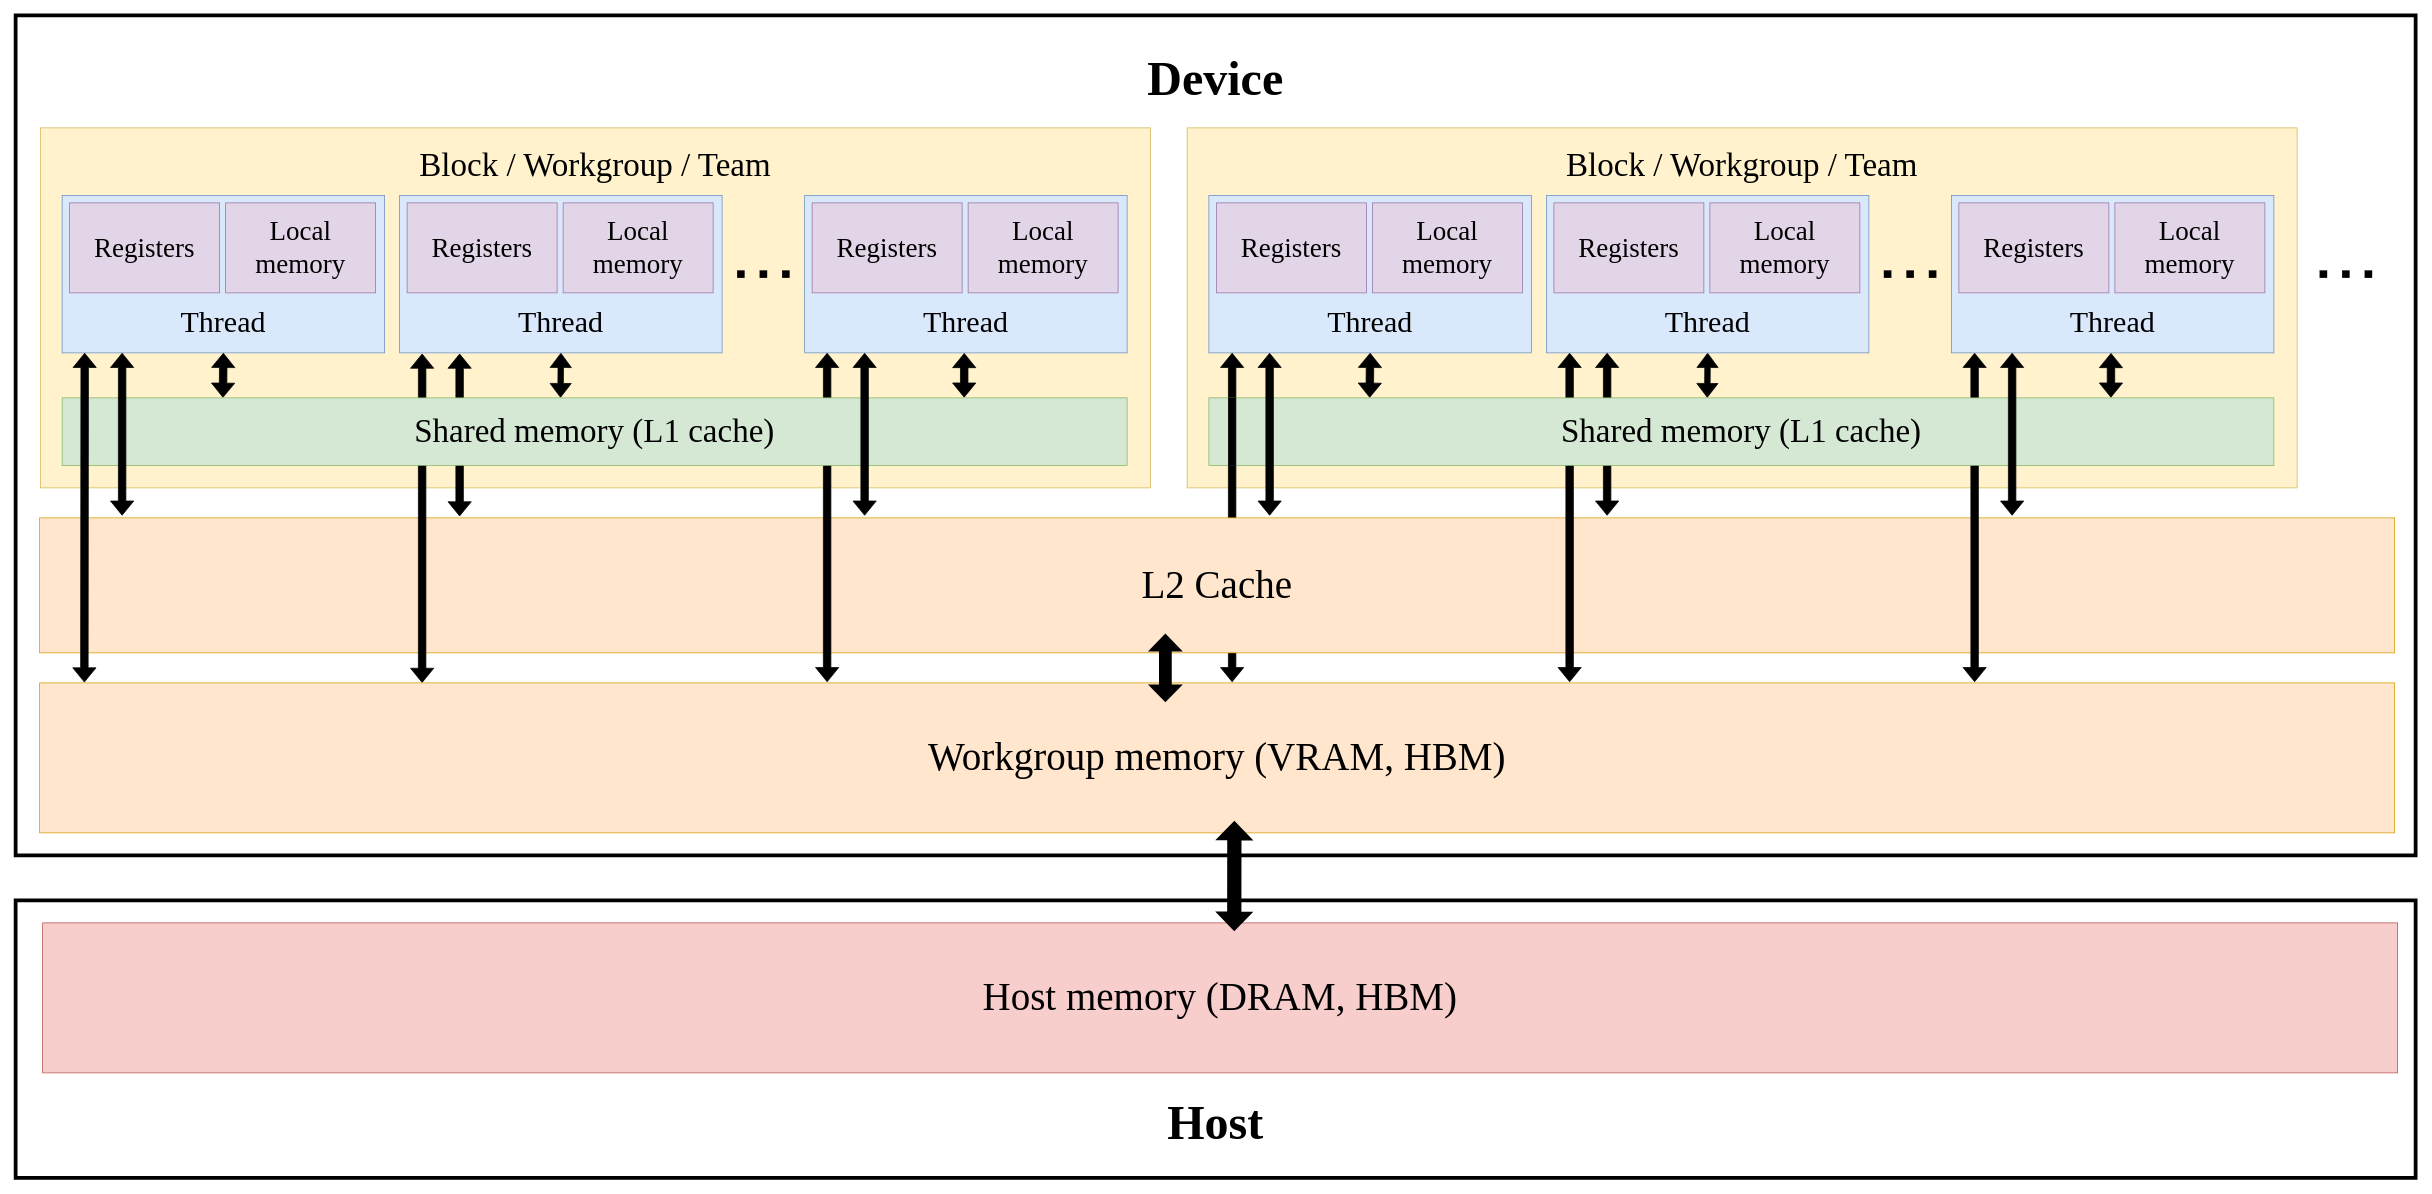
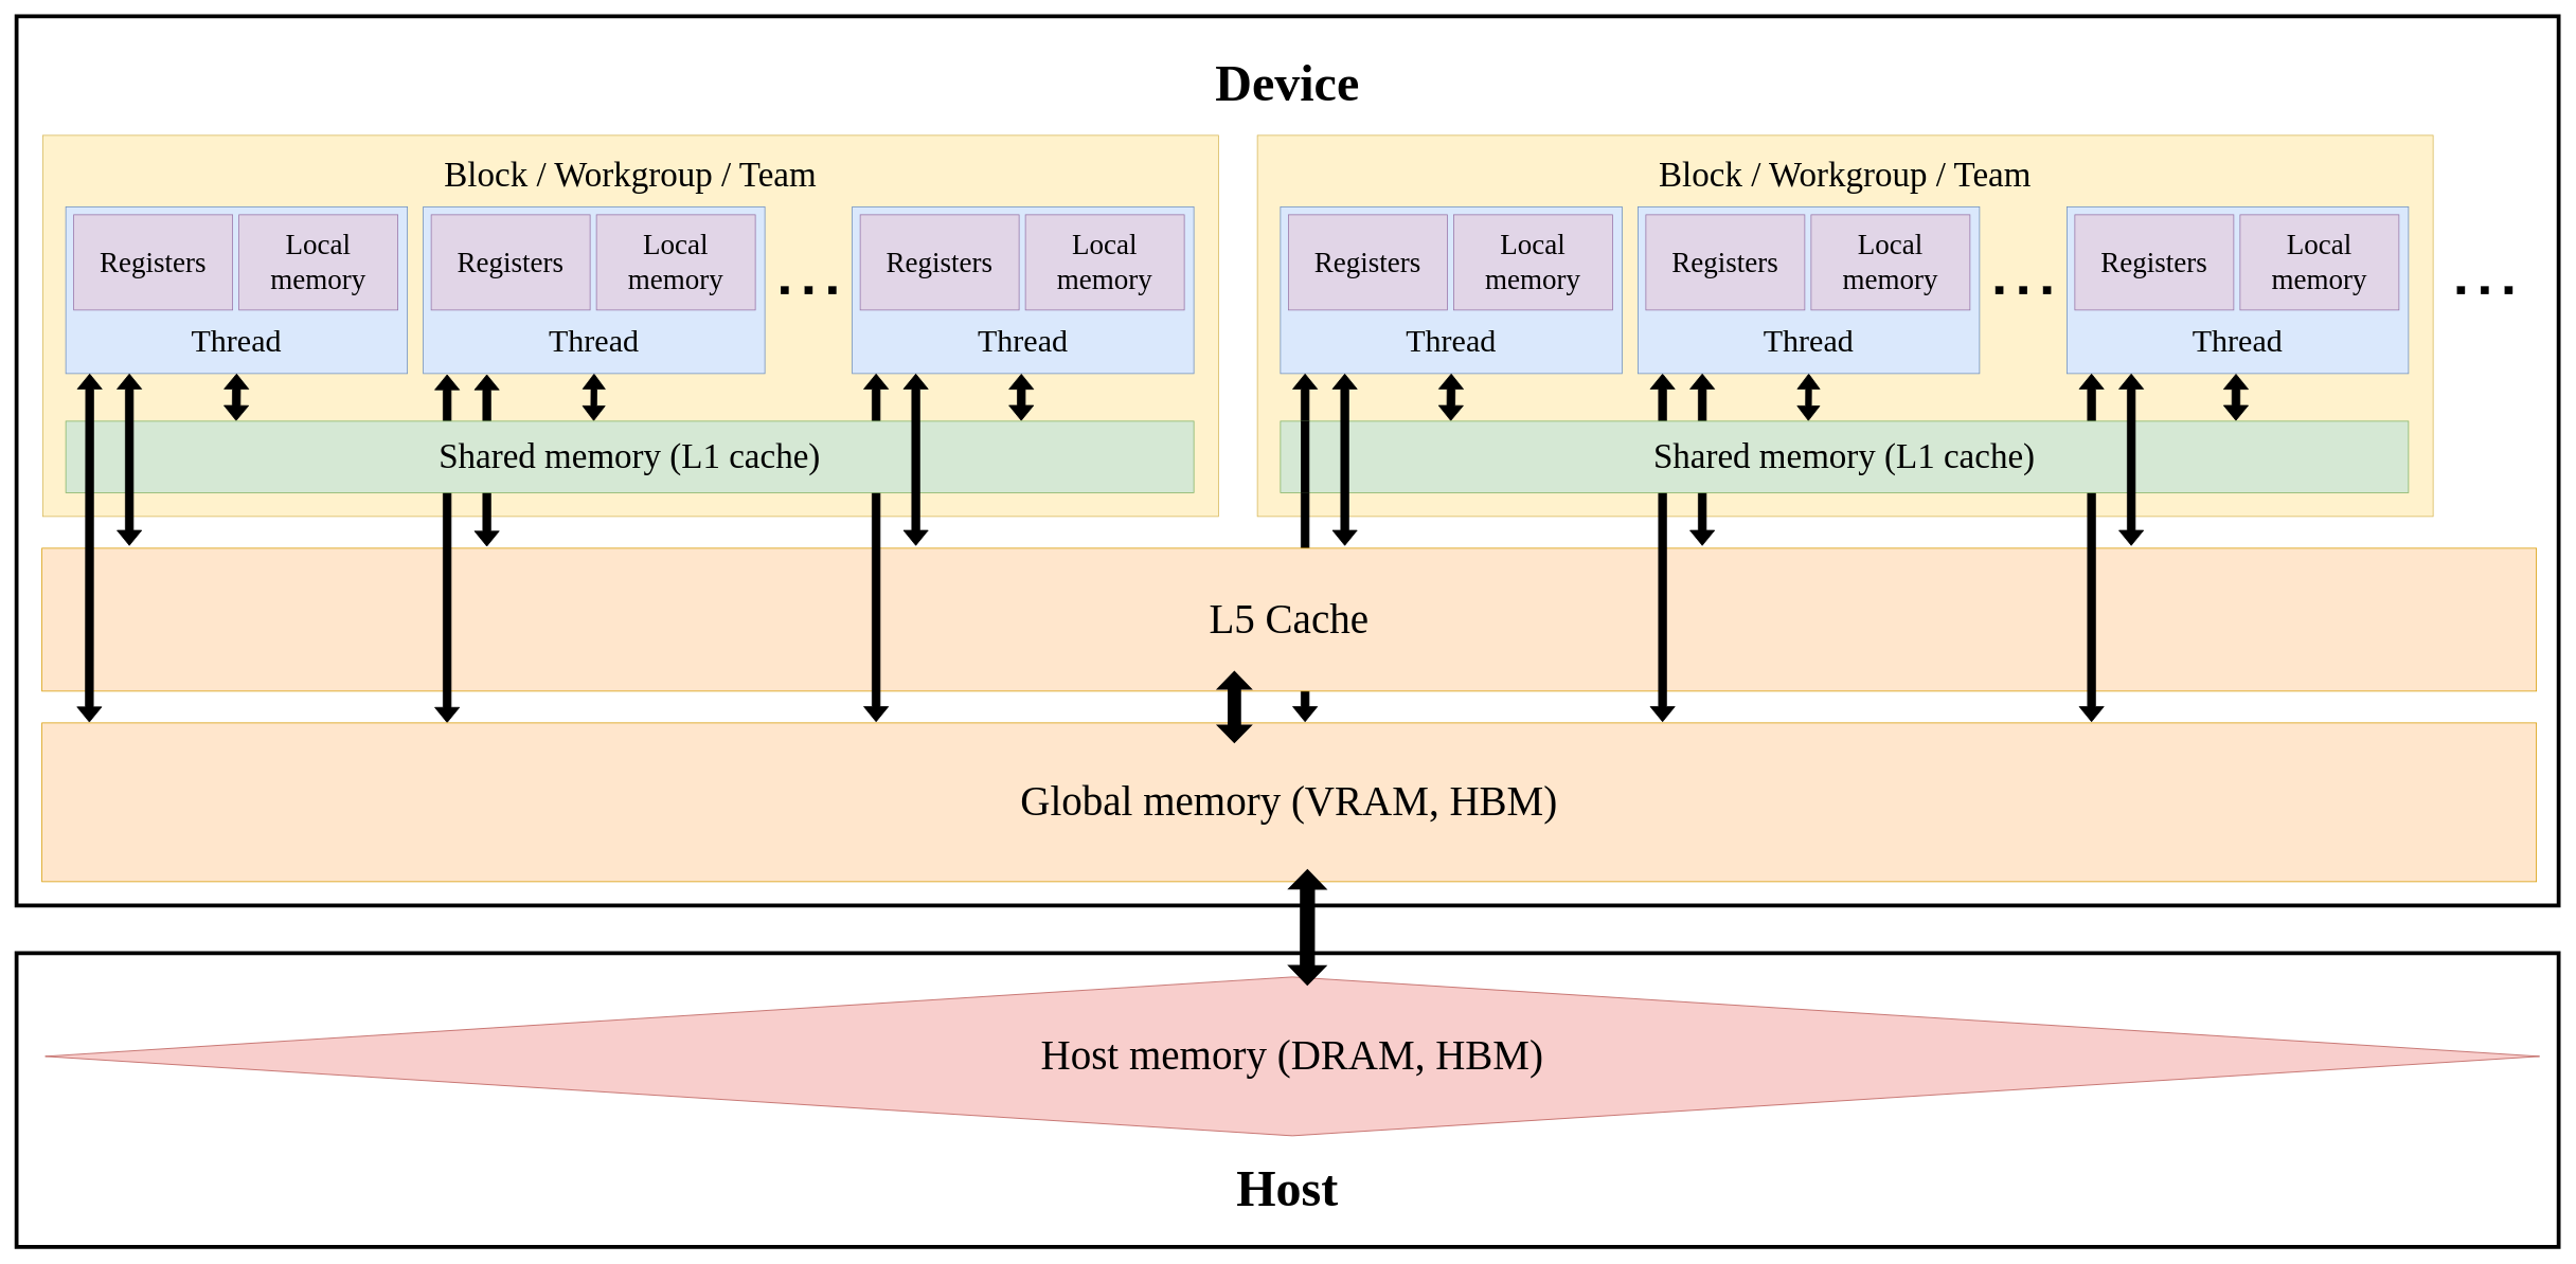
- <mxCell id="23" value="&lt;font style=&quot;font-size: 52px;&quot;&gt;L2 Cache&lt;/font&gt;" style="rounded=0;whiteSpace=wrap;html=1;fillColor=#ffe6cc;strokeColor=#d79b00;fontSize=52;fontFamily=IBM Plex Mono;fontSource=https%3A%2F%2Ffonts.googleapis.com%2Fcss%3Ffamily%3DIBM%2BPlex%2BMono;" parent="1" vertex="1"><mxGeometry x="52" y="690" width="3140" height="180" as="geometry" /></mxCell>
+ <mxCell id="23" value="&lt;font style=&quot;font-size: 52px;&quot;&gt;L5 Cache&lt;/font&gt;" style="rounded=0;whiteSpace=wrap;html=1;fillColor=#ffe6cc;strokeColor=#d79b00;fontSize=52;fontFamily=IBM Plex Mono;fontSource=https%3A%2F%2Ffonts.googleapis.com%2Fcss%3Ffamily%3DIBM%2BPlex%2BMono;" parent="1" vertex="1"><mxGeometry x="52" y="690" width="3140" height="180" as="geometry" /></mxCell>
- <mxCell id="42" value="&lt;font style=&quot;font-size: 52px;&quot;&gt;Workgroup memory (VRAM, HBM)&lt;/font&gt;" style="rounded=0;whiteSpace=wrap;html=1;fillColor=#ffe6cc;strokeColor=#d79b00;fontSize=52;fontFamily=IBM Plex Mono;fontSource=https%3A%2F%2Ffonts.googleapis.com%2Fcss%3Ffamily%3DIBM%2BPlex%2BMono;" parent="1" vertex="1"><mxGeometry x="52" y="910" width="3140" height="200" as="geometry" /></mxCell>
+ <mxCell id="42" value="&lt;font style=&quot;font-size: 52px;&quot;&gt;Global memory (VRAM, HBM)&lt;/font&gt;" style="rounded=0;whiteSpace=wrap;html=1;fillColor=#ffe6cc;strokeColor=#d79b00;fontSize=52;fontFamily=IBM Plex Mono;fontSource=https%3A%2F%2Ffonts.googleapis.com%2Fcss%3Ffamily%3DIBM%2BPlex%2BMono;" parent="1" vertex="1"><mxGeometry x="52" y="910" width="3140" height="200" as="geometry" /></mxCell>
- <mxCell id="47" value="&lt;font style=&quot;font-size: 52px;&quot;&gt;Host memory (DRAM, HBM)&lt;/font&gt;" style="rounded=0;whiteSpace=wrap;html=1;fillColor=#f8cecc;strokeColor=#b85450;fontSize=52;fontFamily=IBM Plex Mono;fontSource=https%3A%2F%2Ffonts.googleapis.com%2Fcss%3Ffamily%3DIBM%2BPlex%2BMono;" parent="1" vertex="1"><mxGeometry x="56" y="1230" width="3140" height="200" as="geometry" /></mxCell>
+ <mxCell id="47" value="&lt;font style=&quot;font-size: 52px;&quot;&gt;Host memory (DRAM, HBM)&lt;/font&gt;" style="rhombus;whiteSpace=wrap;html=1;fillColor=#f8cecc;strokeColor=#b85450;fontSize=52;fontFamily=IBM Plex Mono;fontSource=https%3A%2F%2Ffonts.googleapis.com%2Fcss%3Ffamily%3DIBM%2BPlex%2BMono;" parent="1" vertex="1"><mxGeometry x="56" y="1230" width="3140" height="200" as="geometry" /></mxCell>
